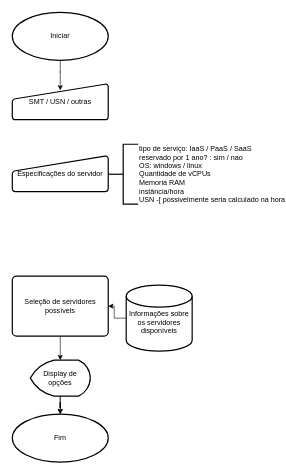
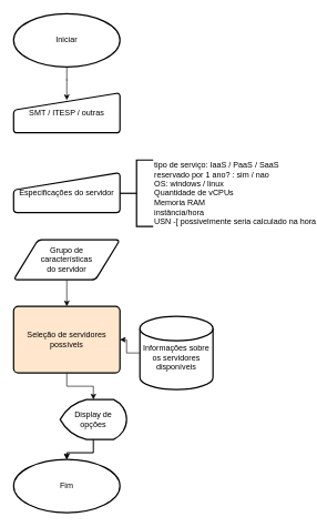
- <mxCell id="2" value="SMT / USN / outras" style="html=1;strokeWidth=2;shape=manualInput;whiteSpace=wrap;rounded=1;size=26;arcSize=11;" vertex="1" parent="1"><mxGeometry x="20" y="139" width="160" height="60" as="geometry" /></mxCell>
+ <mxCell id="2" value="SMT / ITESP / outras" style="html=1;strokeWidth=2;shape=manualInput;whiteSpace=wrap;rounded=1;size=26;arcSize=11;" vertex="1" parent="1"><mxGeometry x="20" y="139" width="160" height="60" as="geometry" /></mxCell>
+ <mxCell id="8" value="&lt;div&gt;Grupo de&lt;/div&gt;&lt;div&gt;características&lt;/div&gt;&lt;div&gt;do servidor&lt;/div&gt;" style="shape=parallelogram;html=1;strokeWidth=2;perimeter=parallelogramPerimeter;whiteSpace=wrap;rounded=1;arcSize=12;size=0.23;" vertex="1" parent="1"><mxGeometry x="20" y="360" width="160" height="60" as="geometry" /></mxCell>
+ <mxCell id="7" style="edgeStyle=orthogonalEdgeStyle;rounded=0;orthogonalLoop=1;jettySize=auto;html=1;entryX=0.5;entryY=0;entryDx=0;entryDy=0;" edge="1" parent="1" source="8" target="13"><mxGeometry relative="1" as="geometry" /></mxCell>
- <mxCell id="13" value="Seleção de servidores possívels" style="rounded=1;whiteSpace=wrap;html=1;absoluteArcSize=1;arcSize=14;strokeWidth=2;" vertex="1" parent="1"><mxGeometry x="20" y="460" width="160" height="100" as="geometry" /></mxCell>
+ <mxCell id="13" value="Seleção de servidores possívels" style="rounded=1;whiteSpace=wrap;html=1;absoluteArcSize=1;arcSize=14;strokeWidth=2;fillColor=#ffe6cc;" vertex="1" parent="1"><mxGeometry x="20" y="460" width="160" height="100" as="geometry" /></mxCell>
- <mxCell id="11" value="&lt;div&gt;Display de&lt;br&gt;&lt;/div&gt;&lt;div&gt;opções&lt;/div&gt;" style="strokeWidth=2;html=1;shape=mxgraph.flowchart.display;whiteSpace=wrap;" vertex="1" parent="1"><mxGeometry x="50" y="600" width="100" height="60" as="geometry" /></mxCell>
+ <mxCell id="11" value="&lt;div&gt;Display de&lt;br&gt;&lt;/div&gt;&lt;div&gt;opções&lt;/div&gt;" style="strokeWidth=2;html=1;shape=mxgraph.flowchart.display;whiteSpace=wrap;" vertex="1" parent="1"><mxGeometry x="90" y="600" width="100" height="60" as="geometry" /></mxCell>
